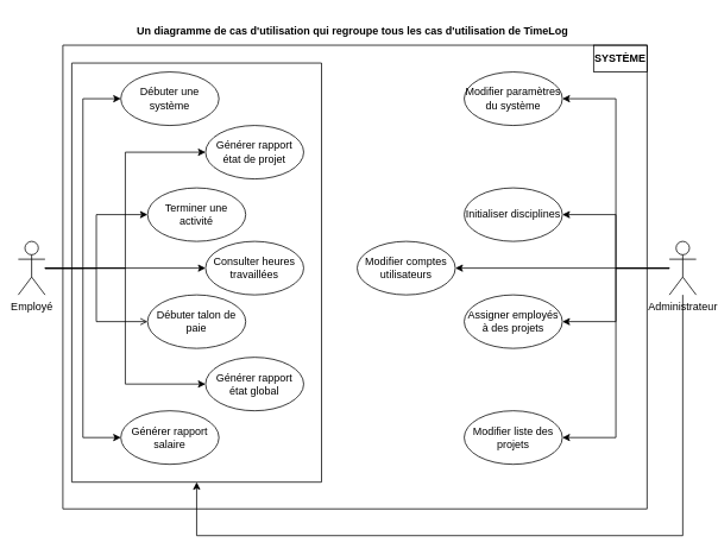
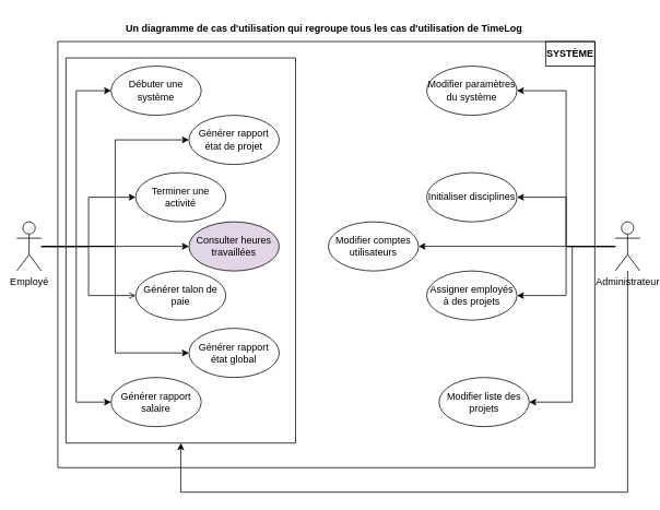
- <mxCell id="9" value="Consulter heures travaillées" style="ellipse;whiteSpace=wrap;html=1;" parent="2" vertex="1"><mxGeometry x="160" y="220" width="110" height="60" as="geometry" /></mxCell>
+ <mxCell id="9" value="Consulter heures travaillées" style="ellipse;whiteSpace=wrap;html=1;fillColor=#e1d5e7;" parent="2" vertex="1"><mxGeometry x="160" y="220" width="110" height="60" as="geometry" /></mxCell>
- <mxCell id="8" value="Débuter talon de paie" style="ellipse;whiteSpace=wrap;html=1;" parent="2" vertex="1"><mxGeometry x="95" y="280" width="110" height="60" as="geometry" /></mxCell>
+ <mxCell id="8" value="Générer talon de paie" style="ellipse;whiteSpace=wrap;html=1;" parent="2" vertex="1"><mxGeometry x="95" y="280" width="110" height="60" as="geometry" /></mxCell>
- <mxCell id="13" value="Modifier liste des projets" style="ellipse;whiteSpace=wrap;html=1;" parent="2" vertex="1"><mxGeometry x="450" y="410" width="110" height="60" as="geometry" /></mxCell>
+ <mxCell id="13" value="Modifier liste des projets" style="ellipse;whiteSpace=wrap;html=1;" parent="2" vertex="1"><mxGeometry x="465" y="410" width="110" height="60" as="geometry" /></mxCell>
